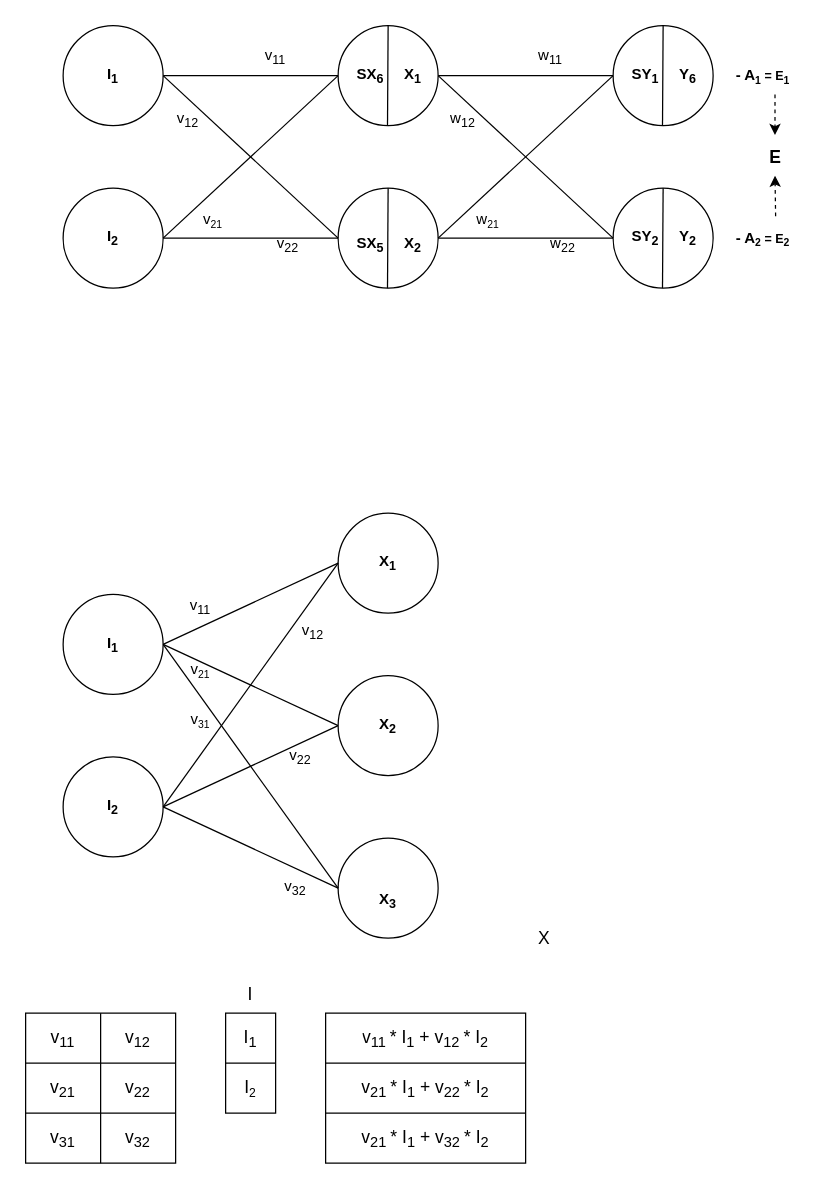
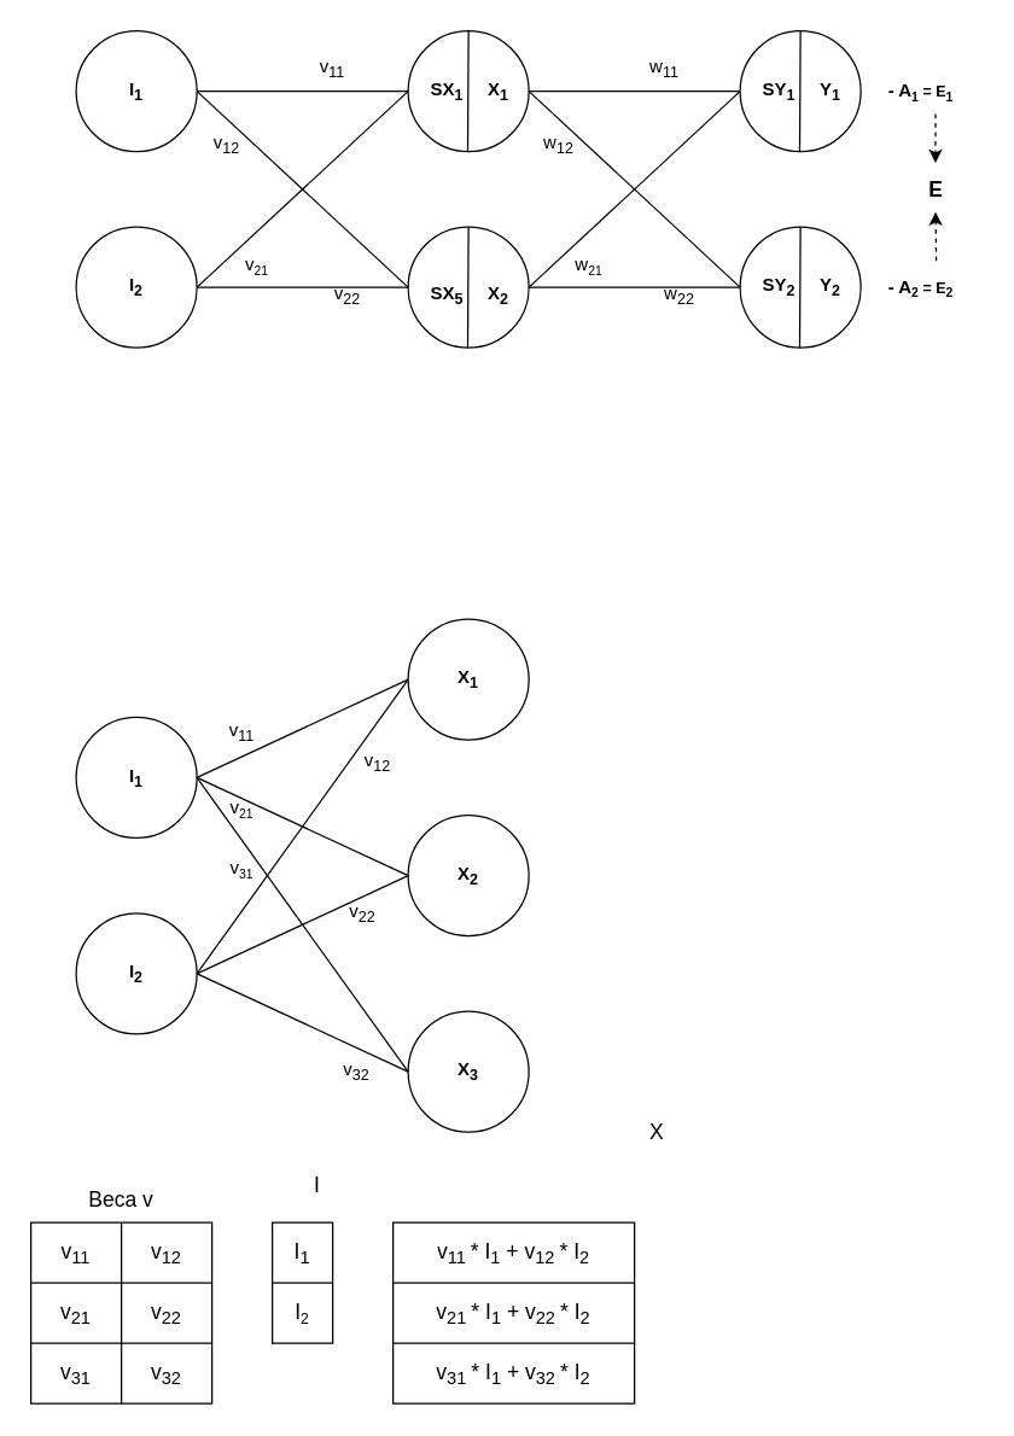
- <mxCell id="33" value="SX&lt;sub&gt;6&lt;/sub&gt;" style="text;html=1;strokeColor=none;fillColor=none;align=center;verticalAlign=middle;whiteSpace=wrap;rounded=0;fontStyle=1" vertex="1" parent="1"><mxGeometry x="266" y="45" width="60" height="30" as="geometry" /></mxCell>
+ <mxCell id="33" value="SX&lt;sub&gt;1&lt;/sub&gt;" style="text;html=1;strokeColor=none;fillColor=none;align=center;verticalAlign=middle;whiteSpace=wrap;rounded=0;fontStyle=1" vertex="1" parent="1"><mxGeometry x="266" y="45" width="60" height="30" as="geometry" /></mxCell>
- <mxCell id="28" value="Y&lt;sub&gt;6&lt;/sub&gt;" style="text;html=1;strokeColor=none;fillColor=none;align=center;verticalAlign=middle;whiteSpace=wrap;rounded=0;fontStyle=1" vertex="1" parent="1"><mxGeometry x="520" y="45" width="60" height="30" as="geometry" /></mxCell>
+ <mxCell id="28" value="Y&lt;sub&gt;1&lt;/sub&gt;" style="text;html=1;strokeColor=none;fillColor=none;align=center;verticalAlign=middle;whiteSpace=wrap;rounded=0;fontStyle=1" vertex="1" parent="1"><mxGeometry x="520" y="45" width="60" height="30" as="geometry" /></mxCell>
- <mxCell id="89" value="X&lt;sub&gt;3&lt;/sub&gt;" style="text;html=1;strokeColor=none;fillColor=none;align=center;verticalAlign=middle;whiteSpace=wrap;rounded=0;fontStyle=1" vertex="1" parent="1"><mxGeometry x="280" y="705" width="60" height="30" as="geometry" /></mxCell>
+ <mxCell id="89" value="X&lt;sub&gt;3&lt;/sub&gt;" style="text;html=1;strokeColor=none;fillColor=none;align=center;verticalAlign=middle;whiteSpace=wrap;rounded=0;fontStyle=1" vertex="1" parent="1"><mxGeometry x="280" y="695" width="60" height="30" as="geometry" /></mxCell>
+ <mxCell id="76" value="Веса v" style="text;html=1;strokeColor=none;fillColor=none;align=center;verticalAlign=middle;whiteSpace=wrap;rounded=0;fontSize=14;" vertex="1" parent="1"><mxGeometry x="50" y="780" width="60" height="30" as="geometry" /></mxCell>
- <mxCell id="77" value="I" style="text;html=1;strokeColor=none;fillColor=none;align=center;verticalAlign=middle;whiteSpace=wrap;rounded=0;fontSize=14;" vertex="1" parent="1"><mxGeometry x="170" y="780" width="60" height="30" as="geometry" /></mxCell>
+ <mxCell id="77" value="I" style="text;html=1;strokeColor=none;fillColor=none;align=center;verticalAlign=middle;whiteSpace=wrap;rounded=0;fontSize=14;" vertex="1" parent="1"><mxGeometry x="180" y="770" width="60" height="30" as="geometry" /></mxCell>
- <mxCell id="75" value="&lt;span&gt;v&lt;/span&gt;&lt;sub&gt;21&amp;nbsp;&lt;/sub&gt;&lt;span&gt;* I&lt;/span&gt;&lt;sub&gt;1&lt;/sub&gt;&lt;span&gt;&amp;nbsp;+ v&lt;/span&gt;&lt;sub&gt;32&amp;nbsp;&lt;/sub&gt;&lt;span&gt;* I&lt;/span&gt;&lt;sub&gt;2&lt;/sub&gt;" style="shape=partialRectangle;html=1;whiteSpace=wrap;connectable=0;fillColor=none;top=0;left=0;bottom=0;right=0;overflow=hidden;fontSize=14;" vertex="1" parent="74"><mxGeometry width="160" height="40" as="geometry"><mxRectangle width="160" height="40" as="alternateBounds" /></mxGeometry></mxCell>
+ <mxCell id="75" value="&lt;span&gt;v&lt;/span&gt;&lt;sub&gt;31&amp;nbsp;&lt;/sub&gt;&lt;span&gt;* I&lt;/span&gt;&lt;sub&gt;1&lt;/sub&gt;&lt;span&gt;&amp;nbsp;+ v&lt;/span&gt;&lt;sub&gt;32&amp;nbsp;&lt;/sub&gt;&lt;span&gt;* I&lt;/span&gt;&lt;sub&gt;2&lt;/sub&gt;" style="shape=partialRectangle;html=1;whiteSpace=wrap;connectable=0;fillColor=none;top=0;left=0;bottom=0;right=0;overflow=hidden;fontSize=14;" vertex="1" parent="74"><mxGeometry width="160" height="40" as="geometry"><mxRectangle width="160" height="40" as="alternateBounds" /></mxGeometry></mxCell>
